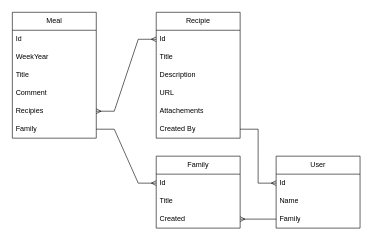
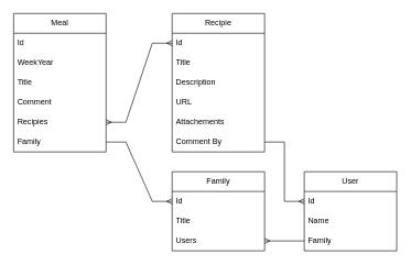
- <mxCell id="15" value="Created By" style="text;strokeColor=none;fillColor=none;align=left;verticalAlign=middle;spacingLeft=4;spacingRight=4;overflow=hidden;points=[[0,0.5],[1,0.5]];portConstraint=eastwest;rotatable=0;whiteSpace=wrap;html=1;" vertex="1" parent="9"><mxGeometry y="180" width="140" height="30" as="geometry" /></mxCell>
+ <mxCell id="15" value="Comment By" style="text;strokeColor=none;fillColor=none;align=left;verticalAlign=middle;spacingLeft=4;spacingRight=4;overflow=hidden;points=[[0,0.5],[1,0.5]];portConstraint=eastwest;rotatable=0;whiteSpace=wrap;html=1;" vertex="1" parent="9"><mxGeometry y="180" width="140" height="30" as="geometry" /></mxCell>
- <mxCell id="20" value="Created" style="text;strokeColor=none;fillColor=none;align=left;verticalAlign=middle;spacingLeft=4;spacingRight=4;overflow=hidden;points=[[0,0.5],[1,0.5]];portConstraint=eastwest;rotatable=0;whiteSpace=wrap;html=1;" vertex="1" parent="17"><mxGeometry y="90" width="140" height="30" as="geometry" /></mxCell>
+ <mxCell id="20" value="Users" style="text;strokeColor=none;fillColor=none;align=left;verticalAlign=middle;spacingLeft=4;spacingRight=4;overflow=hidden;points=[[0,0.5],[1,0.5]];portConstraint=eastwest;rotatable=0;whiteSpace=wrap;html=1;" vertex="1" parent="17"><mxGeometry y="90" width="140" height="30" as="geometry" /></mxCell>
